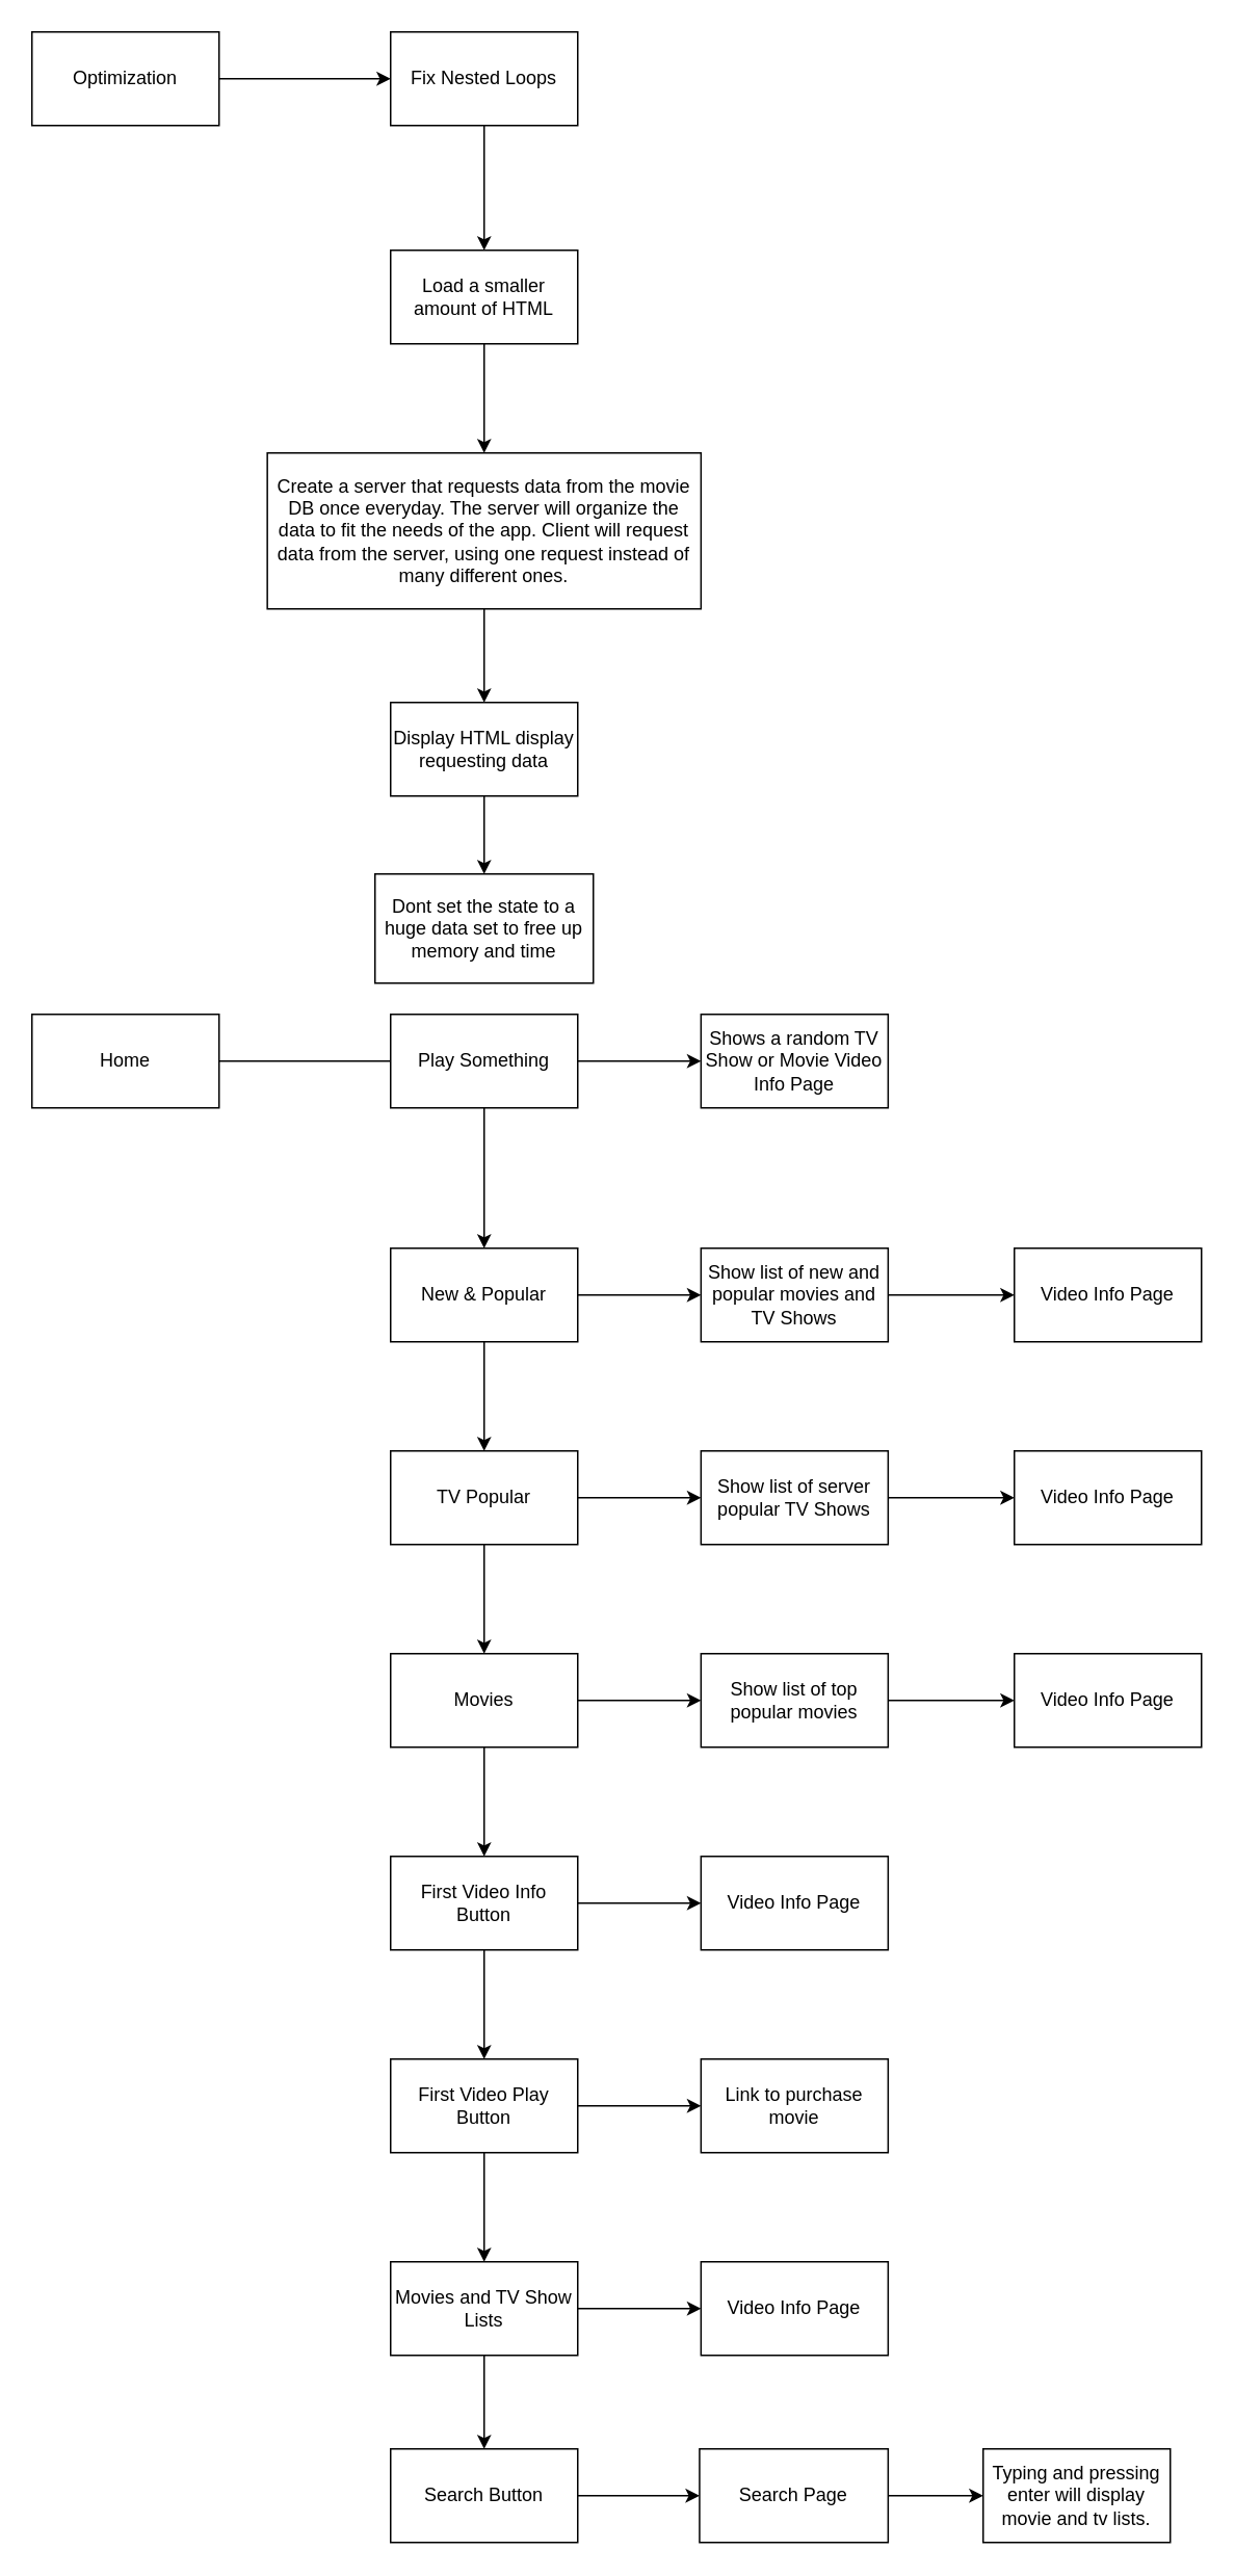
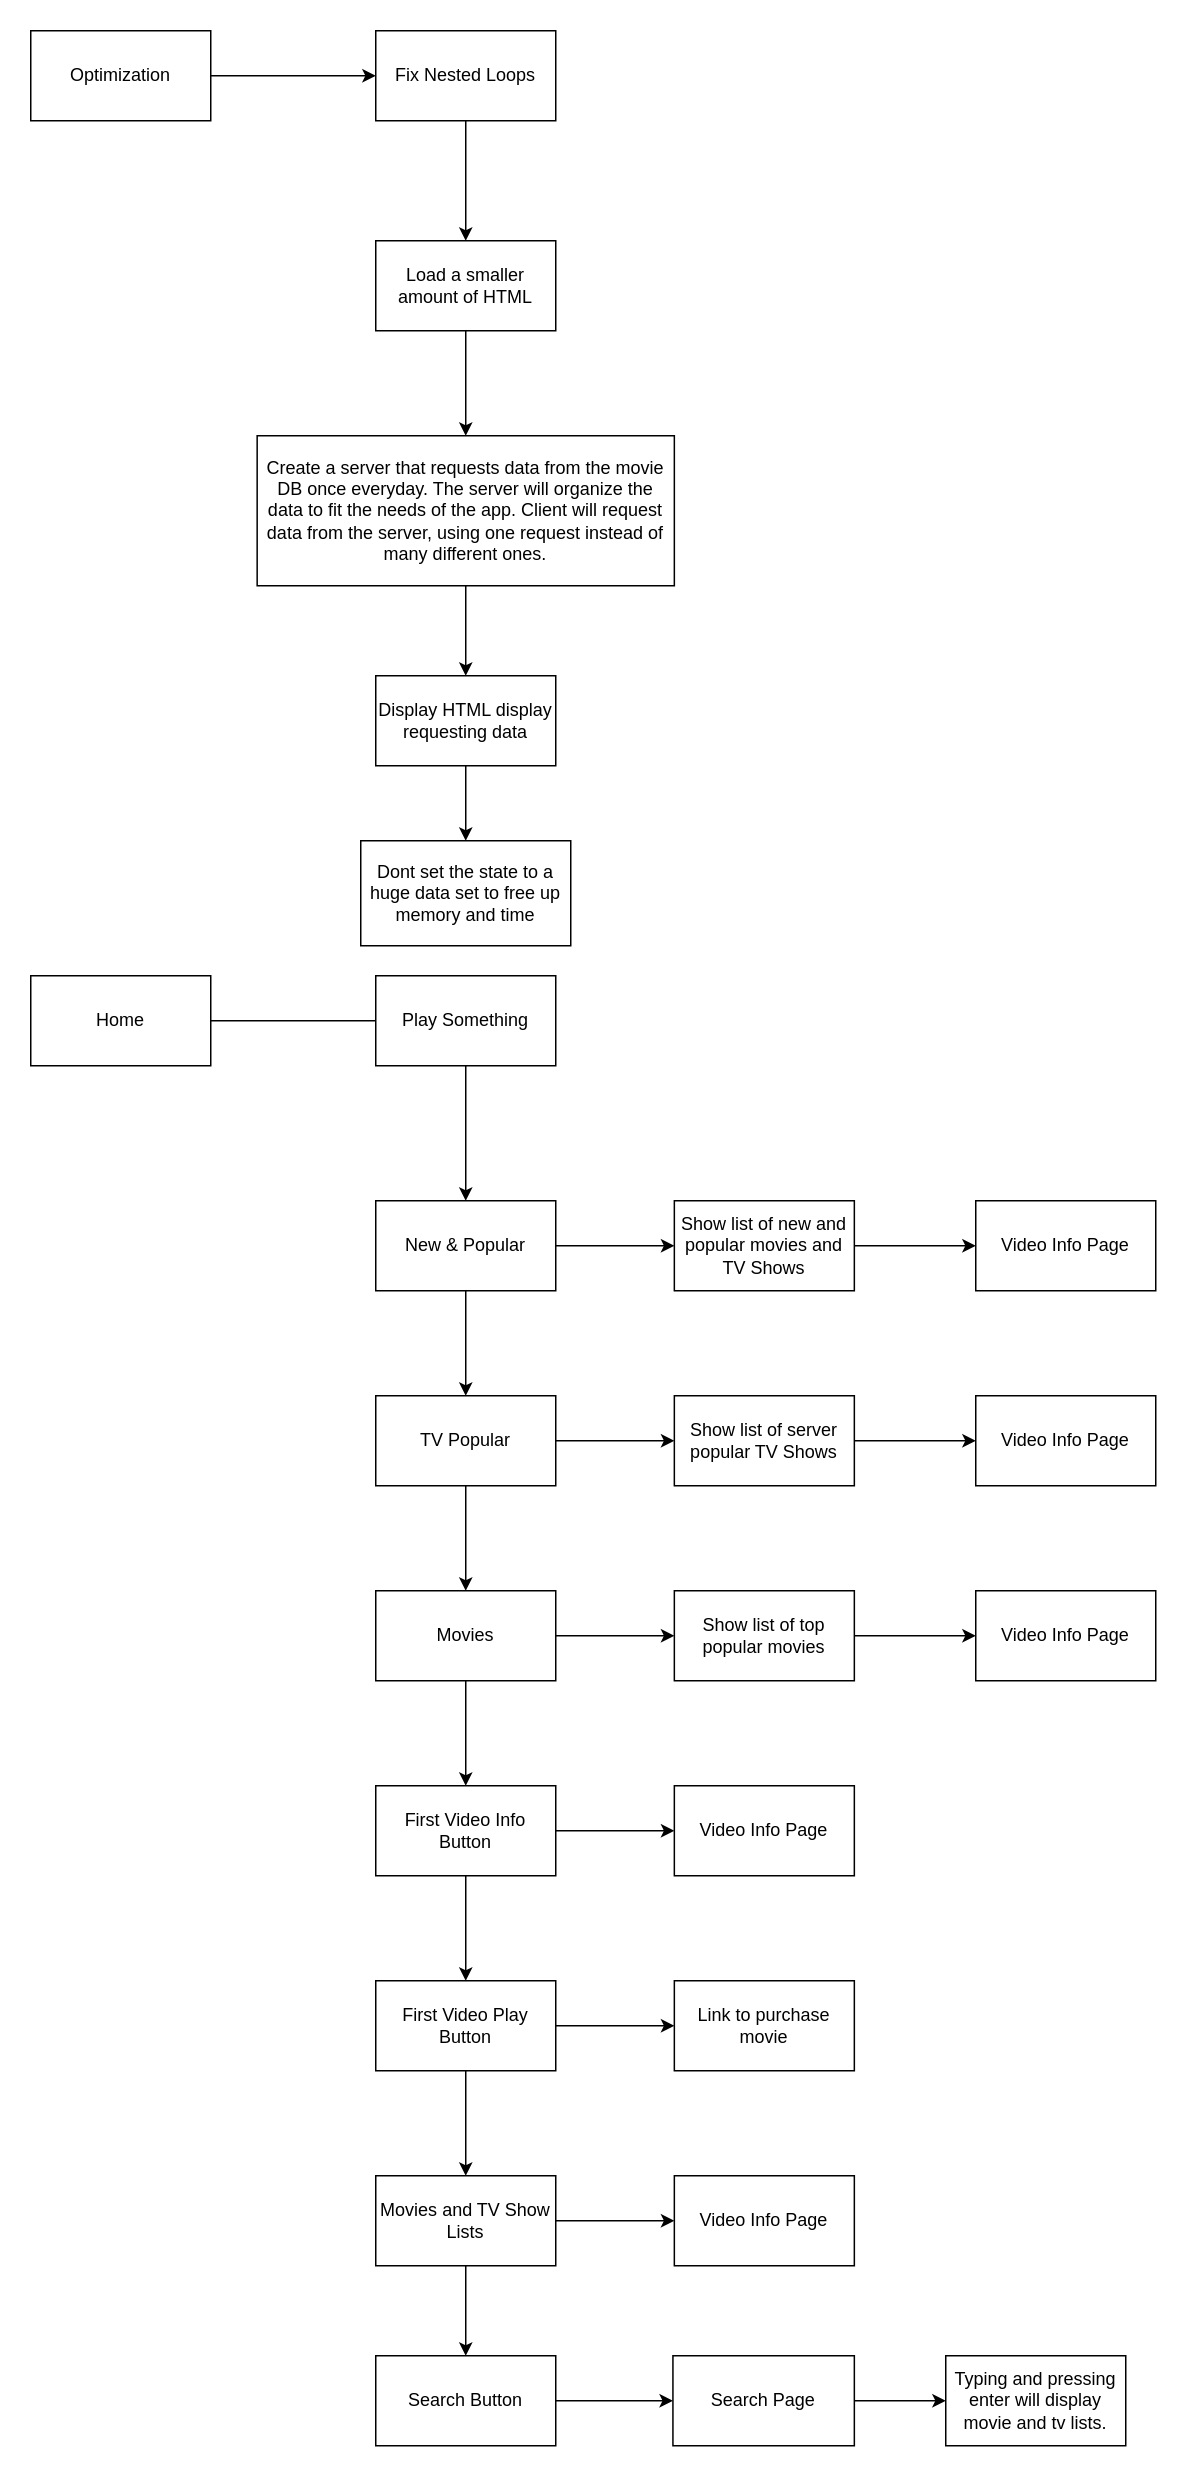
- <mxCell id="15" style="edgeStyle=none;html=1;" edge="1" parent="1" source="16" target="36"><mxGeometry relative="1" as="geometry" /></mxCell>
- <mxCell id="36" value="Shows a random TV Show or Movie Video Info Page" style="whiteSpace=wrap;html=1;" vertex="1" parent="1"><mxGeometry x="449.06" y="650" width="120" height="60" as="geometry" /></mxCell>
